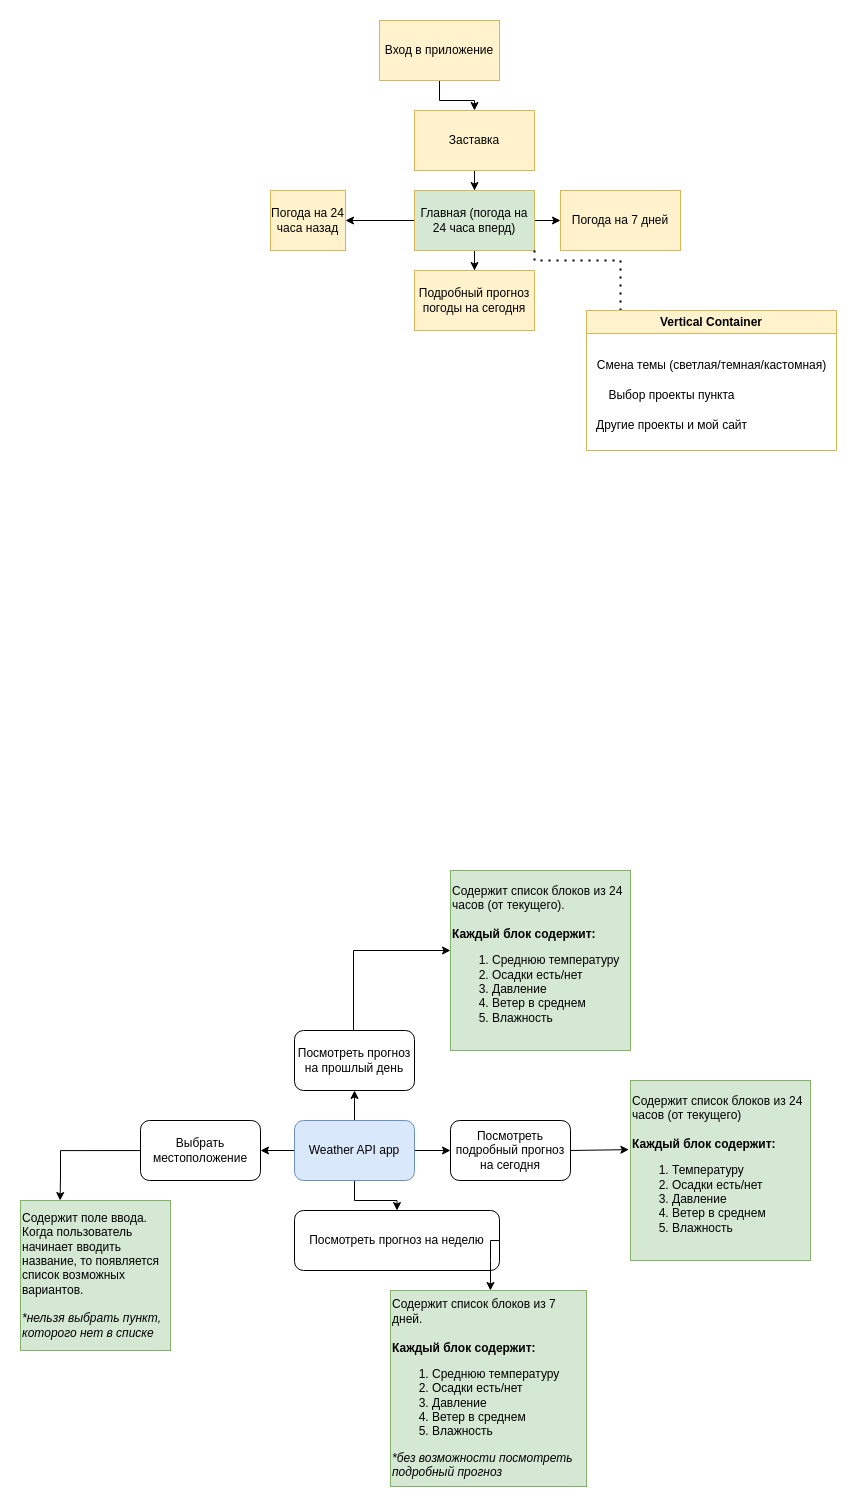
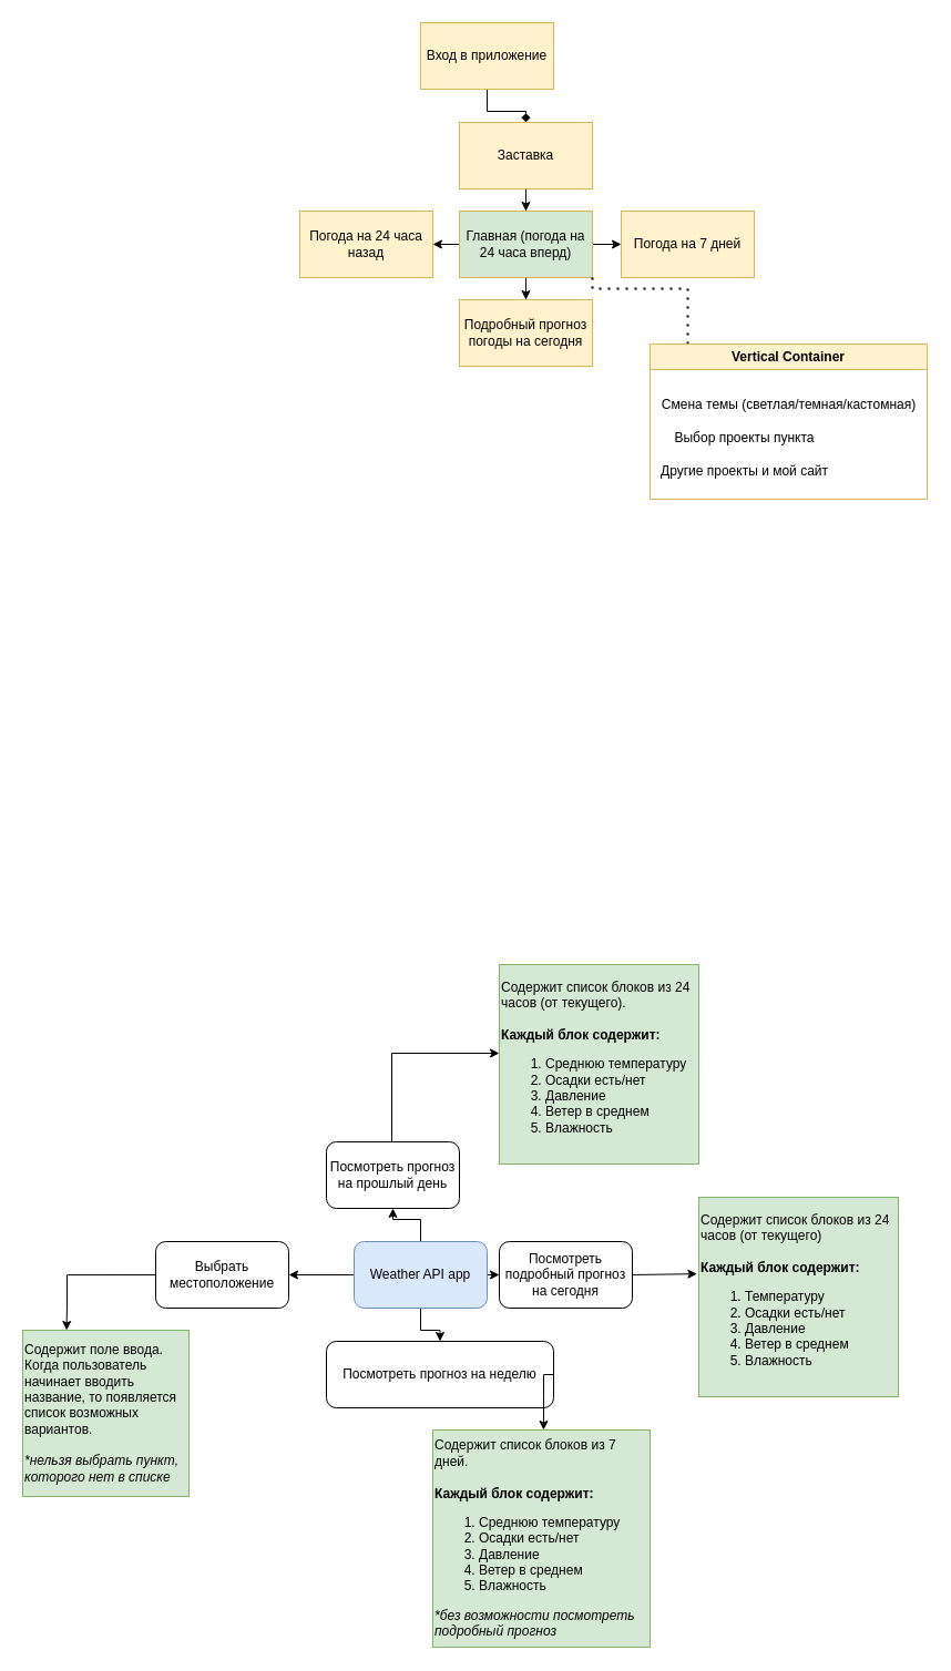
- <mxCell id="19" value="" style="edgeStyle=orthogonalEdgeStyle;rounded=0;orthogonalLoop=1;jettySize=auto;html=1;" edge="1" parent="1" source="20" target="22"><mxGeometry relative="1" as="geometry" /></mxCell>
+ <mxCell id="19" value="" style="edgeStyle=orthogonalEdgeStyle;rounded=0;orthogonalLoop=1;jettySize=auto;html=1;endArrow=diamond;" edge="1" parent="1" source="20" target="22"><mxGeometry relative="1" as="geometry" /></mxCell>
- <mxCell id="27" value="Погода на 24 часа назад" style="rounded=0;whiteSpace=wrap;html=1;fillColor=#fff2cc;strokeColor=#d6b656;" vertex="1" parent="1"><mxGeometry x="270" y="190" width="75" height="60" as="geometry" /></mxCell>
+ <mxCell id="27" value="Погода на 24 часа назад" style="rounded=0;whiteSpace=wrap;html=1;fillColor=#fff2cc;strokeColor=#d6b656;" vertex="1" parent="1"><mxGeometry x="270" y="190" width="120" height="60" as="geometry" /></mxCell>
- <mxCell id="6" value="Weather API app" style="rounded=1;whiteSpace=wrap;html=1;fillColor=#dae8fc;strokeColor=#6c8ebf;" vertex="1" parent="1"><mxGeometry x="294" y="1120" width="120" height="60" as="geometry" /></mxCell>
+ <mxCell id="6" value="Weather API app" style="rounded=1;whiteSpace=wrap;html=1;fillColor=#dae8fc;strokeColor=#6c8ebf;" vertex="1" parent="1"><mxGeometry x="319" y="1120" width="120" height="60" as="geometry" /></mxCell>
